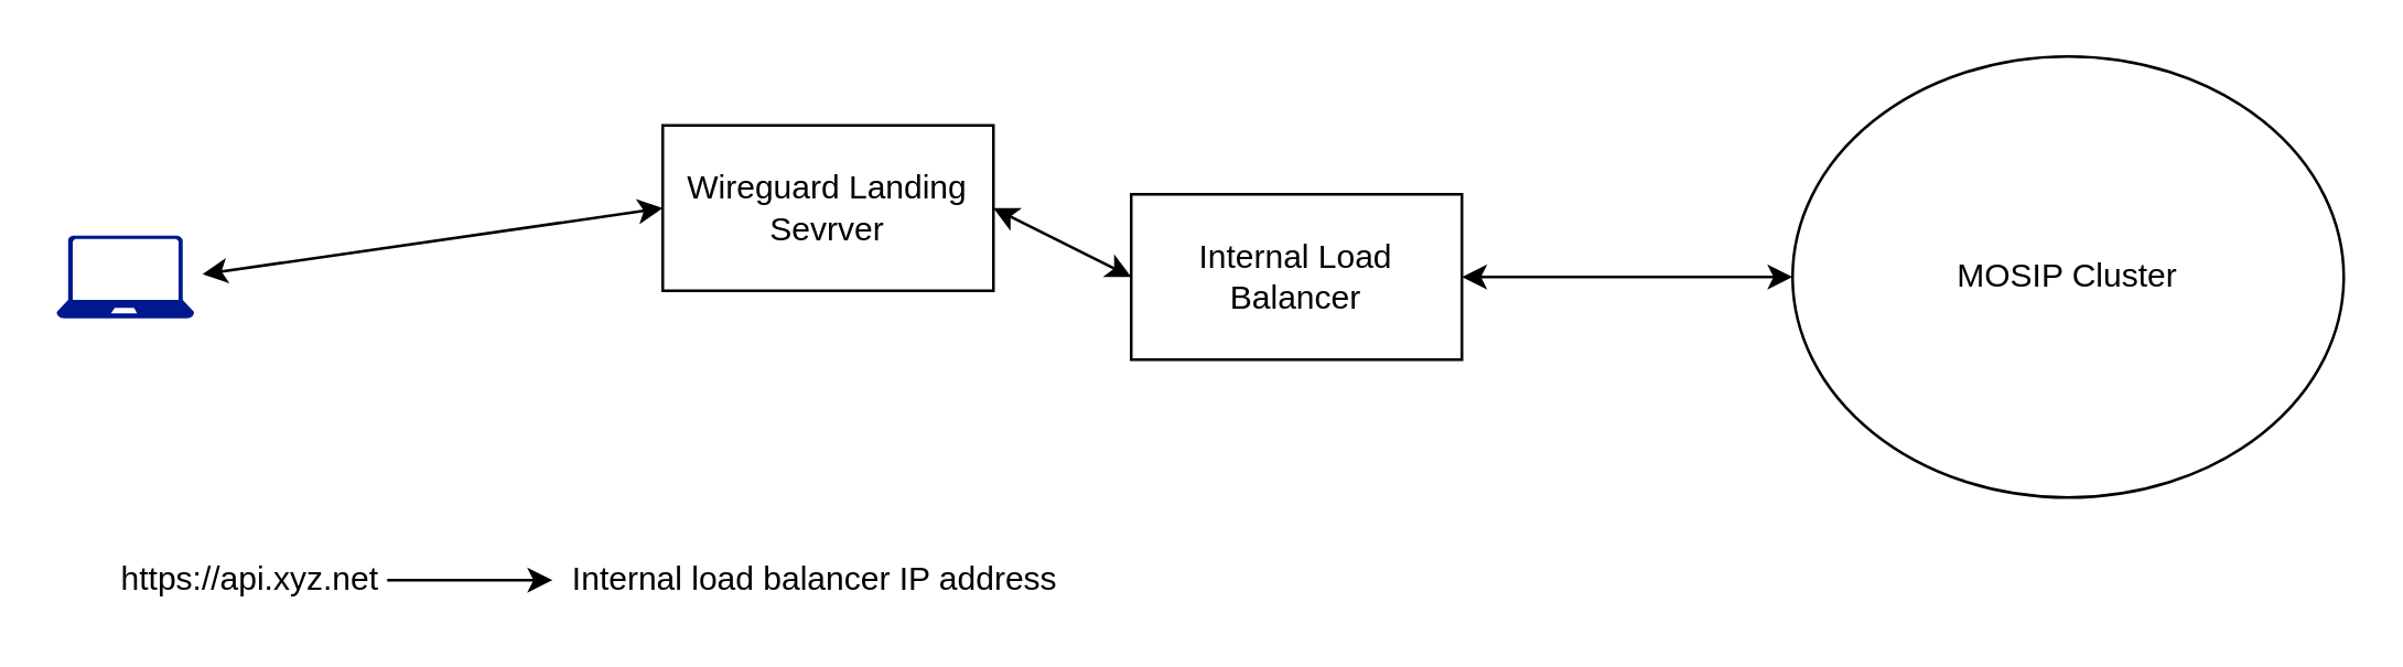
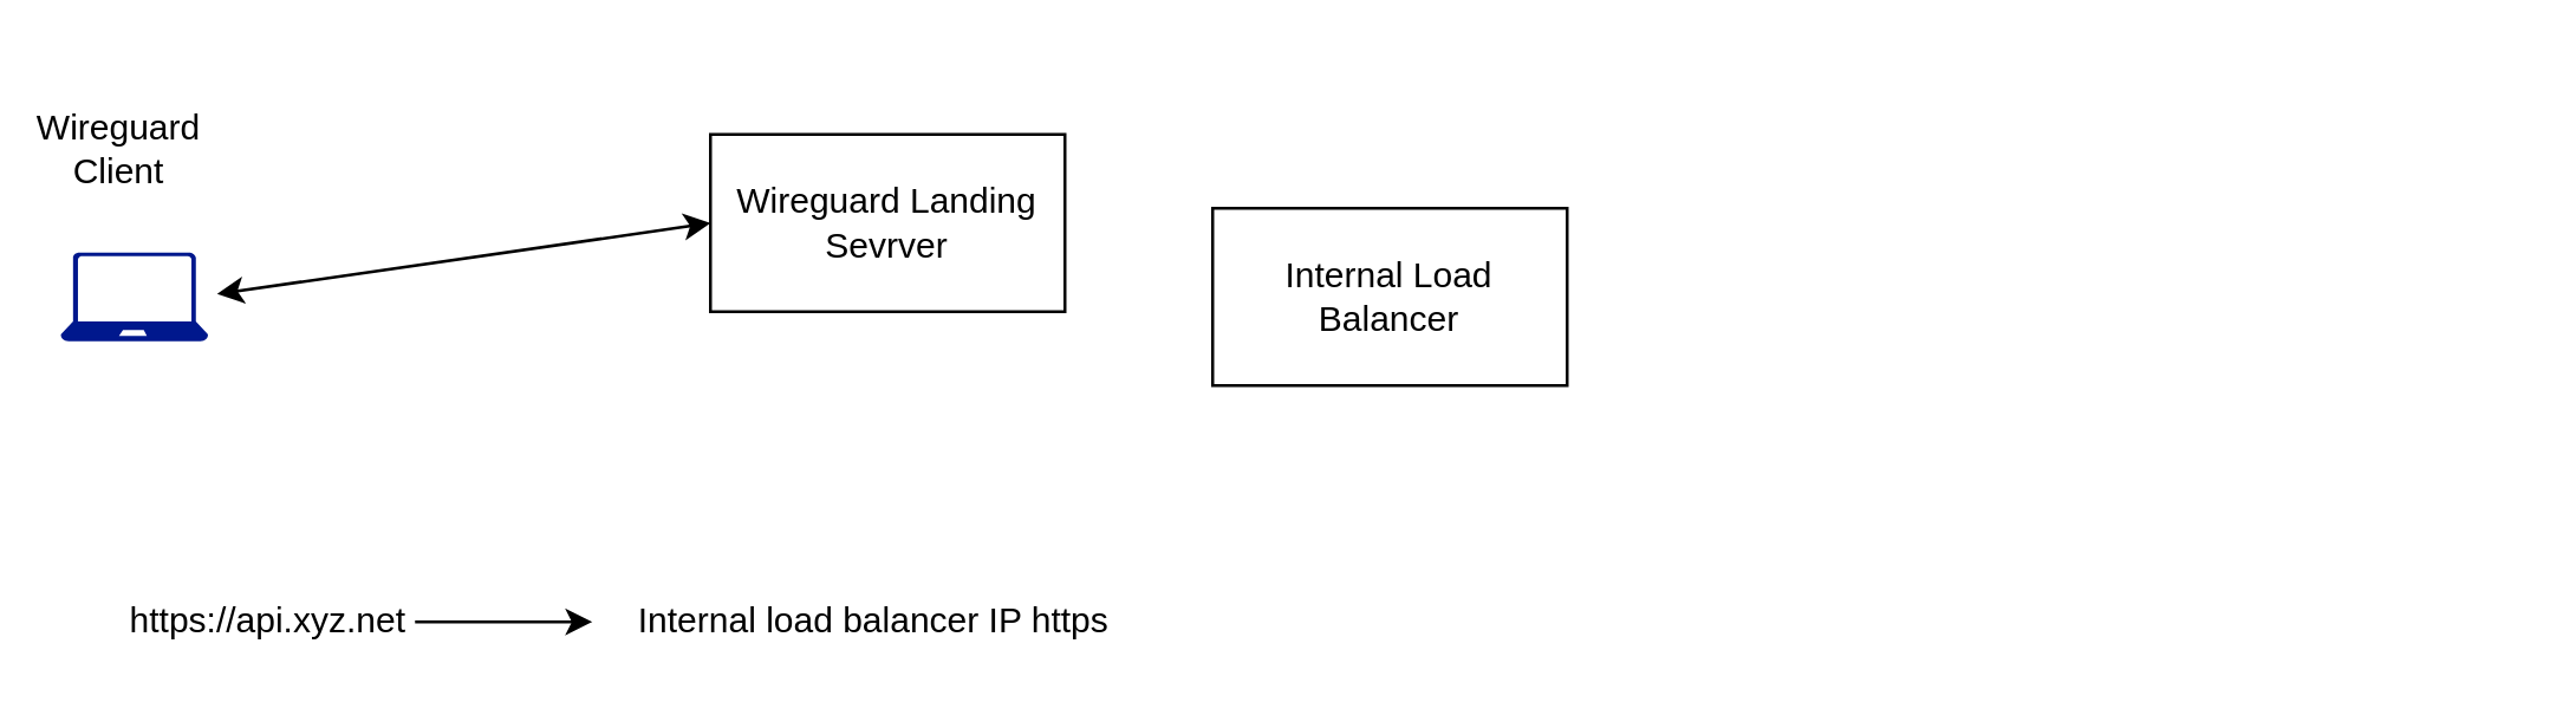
+ <mxCell id="6" value="Wireguard Client" style="text;html=1;strokeColor=none;fillColor=none;align=center;verticalAlign=middle;whiteSpace=wrap;rounded=0;" parent="1" vertex="1"><mxGeometry x="20" y="40" width="40" height="20" as="geometry" /></mxCell>
- <mxCell id="11" value="" style="endArrow=classic;startArrow=classic;html=1;entryX=0;entryY=0.5;entryDx=0;entryDy=0;exitX=1;exitY=0.5;exitDx=0;exitDy=0;" parent="1" source="4" target="3" edge="1"><mxGeometry width="50" height="50" relative="1" as="geometry"><mxPoint x="340" y="120" as="sourcePoint" /><mxPoint x="390" y="70" as="targetPoint" /></mxGeometry></mxCell>
- <mxCell id="12" value="" style="endArrow=classic;startArrow=classic;html=1;entryX=0;entryY=0.5;entryDx=0;entryDy=0;exitX=1;exitY=0.5;exitDx=0;exitDy=0;" parent="1" source="3" target="2" edge="1"><mxGeometry width="50" height="50" relative="1" as="geometry"><mxPoint x="540" y="120" as="sourcePoint" /><mxPoint x="590" y="70" as="targetPoint" /></mxGeometry></mxCell>
- <mxCell id="2" value="MOSIP Cluster" style="ellipse;whiteSpace=wrap;html=1;" parent="1" vertex="1"><mxGeometry x="650" y="20" width="200" height="160" as="geometry" /></mxCell>
- <mxCell id="8" value="Internal load balancer IP address&lt;br&gt;" style="text;html=1;align=center;verticalAlign=middle;resizable=0;points=[];autosize=1;strokeColor=none;" parent="1" vertex="1"><mxGeometry x="200" y="200" width="190" height="20" as="geometry" /></mxCell>
+ <mxCell id="8" value="Internal load balancer IP https&lt;br&gt;" style="text;html=1;align=center;verticalAlign=middle;resizable=0;points=[];autosize=1;strokeColor=none;" parent="1" vertex="1"><mxGeometry x="200" y="200" width="190" height="20" as="geometry" /></mxCell>
